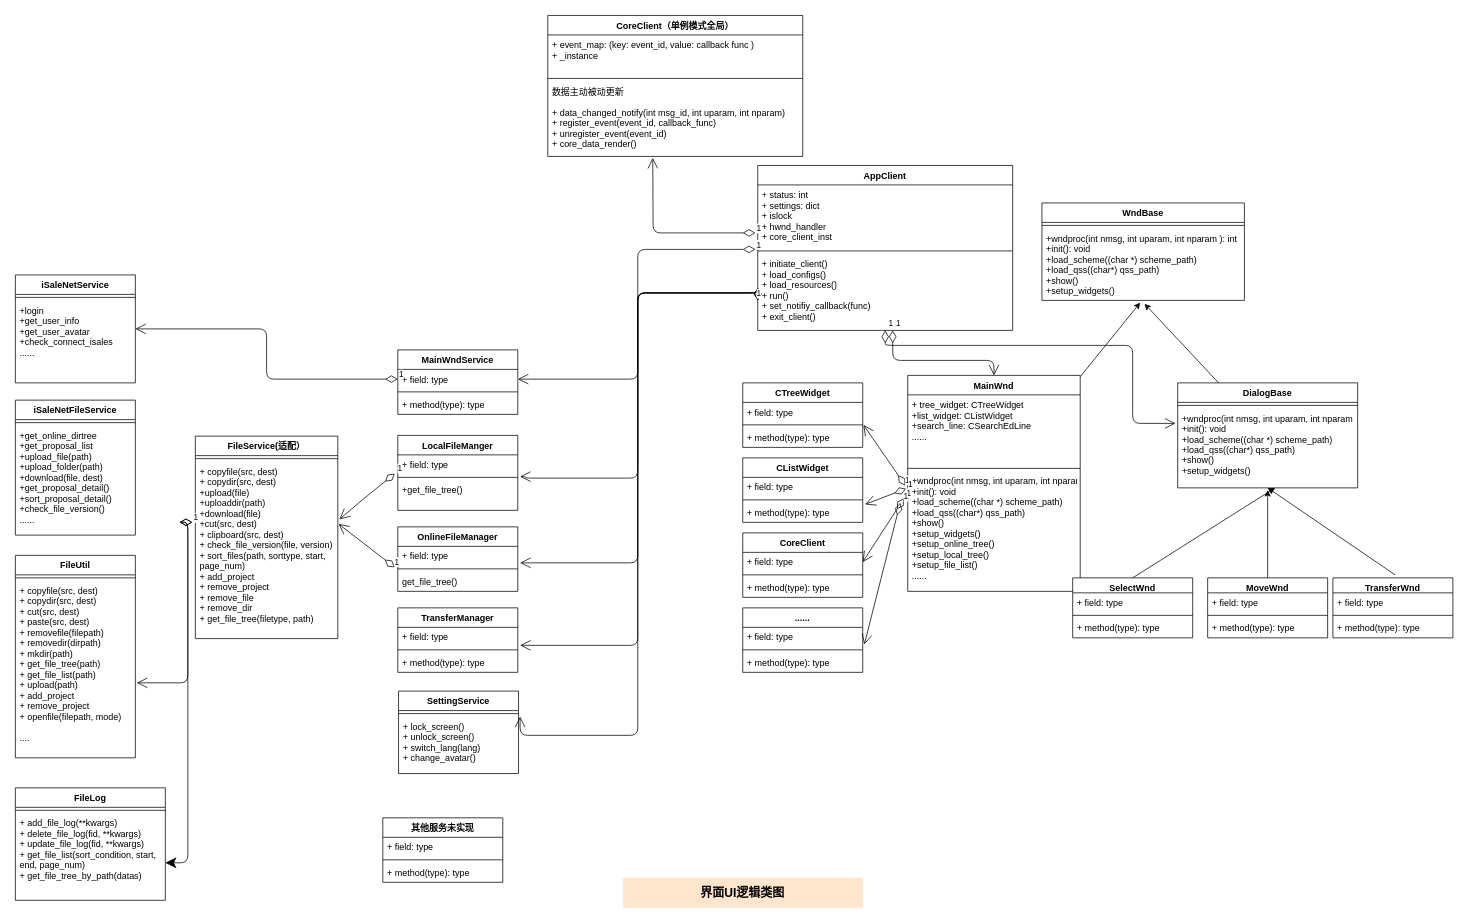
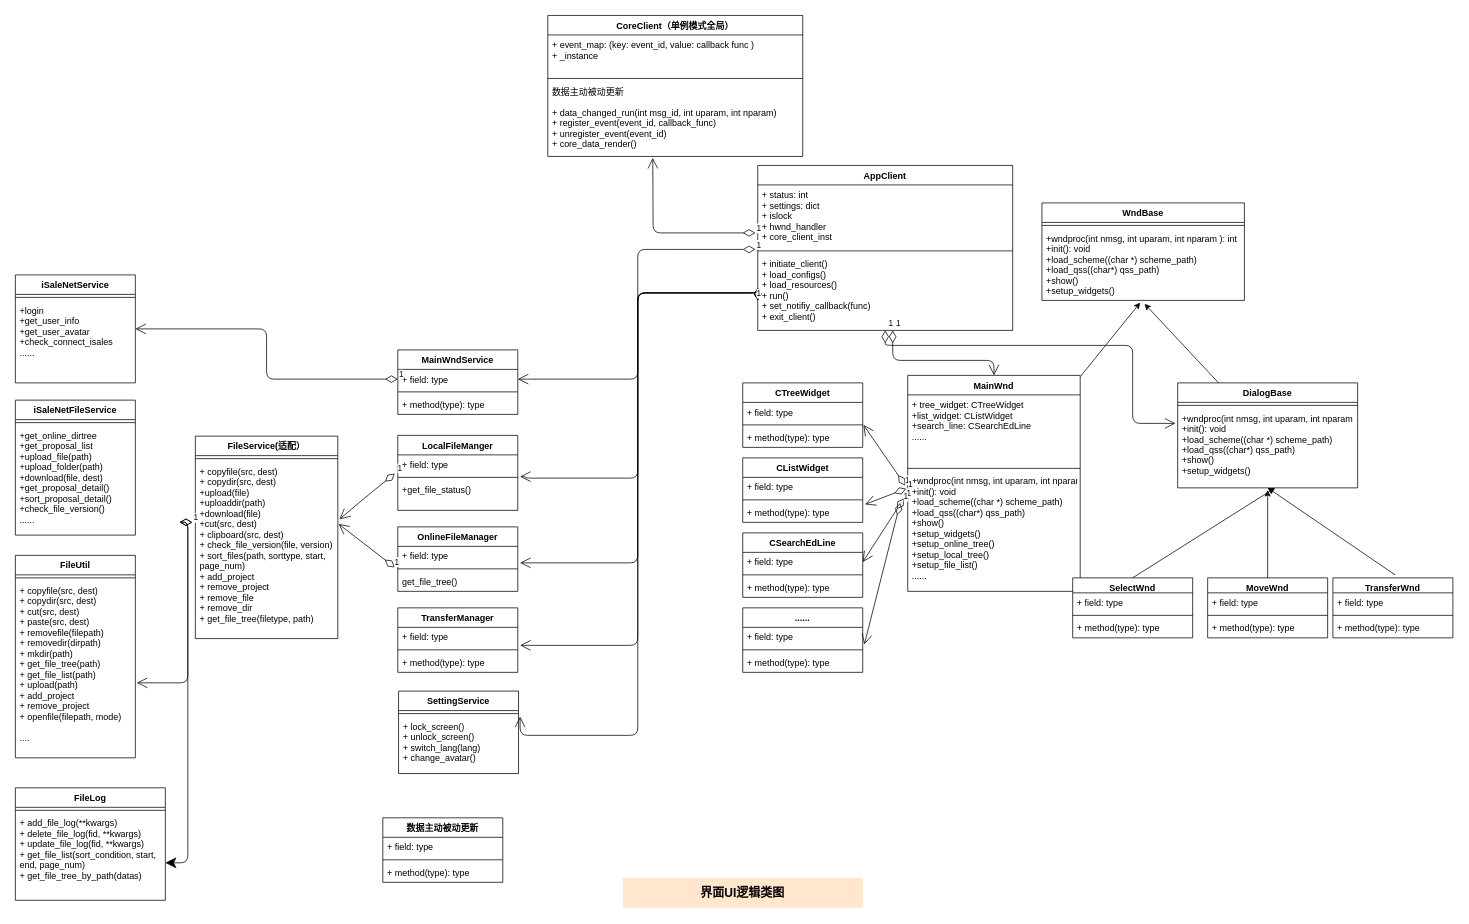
- <mxCell id="103" value="数据主动被动更新&#10;&#10;+ data_changed_notify(int msg_id, int uparam, int nparam)&#10;+ register_event(event_id, callback_func)&#10;+ unregister_event(event_id)&#10;+ core_data_render()&#10;&#10;" style="text;strokeColor=none;fillColor=none;align=left;verticalAlign=top;spacingLeft=4;spacingRight=4;overflow=hidden;rotatable=0;points=[[0,0.5],[1,0.5]];portConstraint=eastwest;" vertex="1" parent="100"><mxGeometry y="88" width="340" height="100" as="geometry" /></mxCell>
+ <mxCell id="103" value="数据主动被动更新&#10;&#10;+ data_changed_run(int msg_id, int uparam, int nparam)&#10;+ register_event(event_id, callback_func)&#10;+ unregister_event(event_id)&#10;+ core_data_render()&#10;&#10;" style="text;strokeColor=none;fillColor=none;align=left;verticalAlign=top;spacingLeft=4;spacingRight=4;overflow=hidden;rotatable=0;points=[[0,0.5],[1,0.5]];portConstraint=eastwest;" vertex="1" parent="100"><mxGeometry y="88" width="340" height="100" as="geometry" /></mxCell>
- <mxCell id="62" value="+get_file_tree()" style="text;strokeColor=none;fillColor=none;align=left;verticalAlign=top;spacingLeft=4;spacingRight=4;overflow=hidden;rotatable=0;points=[[0,0.5],[1,0.5]];portConstraint=eastwest;" parent="59" vertex="1"><mxGeometry y="60" width="160" height="40" as="geometry" /></mxCell>
+ <mxCell id="62" value="+get_file_status()" style="text;strokeColor=none;fillColor=none;align=left;verticalAlign=top;spacingLeft=4;spacingRight=4;overflow=hidden;rotatable=0;points=[[0,0.5],[1,0.5]];portConstraint=eastwest;" parent="59" vertex="1"><mxGeometry y="60" width="160" height="40" as="geometry" /></mxCell>
- <mxCell id="41" value="CoreClient" style="swimlane;fontStyle=1;align=center;verticalAlign=top;childLayout=stackLayout;horizontal=1;startSize=26;horizontalStack=0;resizeParent=1;resizeParentMax=0;resizeLast=0;collapsible=1;marginBottom=0;" parent="1" vertex="1"><mxGeometry x="990" y="710" width="160" height="86" as="geometry" /></mxCell>
+ <mxCell id="41" value="CSearchEdLine" style="swimlane;fontStyle=1;align=center;verticalAlign=top;childLayout=stackLayout;horizontal=1;startSize=26;horizontalStack=0;resizeParent=1;resizeParentMax=0;resizeLast=0;collapsible=1;marginBottom=0;" parent="1" vertex="1"><mxGeometry x="990" y="710" width="160" height="86" as="geometry" /></mxCell>
- <mxCell id="105" value="其他服务未实现" style="swimlane;fontStyle=1;align=center;verticalAlign=top;childLayout=stackLayout;horizontal=1;startSize=26;horizontalStack=0;resizeParent=1;resizeParentMax=0;resizeLast=0;collapsible=1;marginBottom=0;" vertex="1" parent="1"><mxGeometry x="510" y="1090" width="160" height="86" as="geometry" /></mxCell>
+ <mxCell id="105" value="数据主动被动更新" style="swimlane;fontStyle=1;align=center;verticalAlign=top;childLayout=stackLayout;horizontal=1;startSize=26;horizontalStack=0;resizeParent=1;resizeParentMax=0;resizeLast=0;collapsible=1;marginBottom=0;" vertex="1" parent="1"><mxGeometry x="510" y="1090" width="160" height="86" as="geometry" /></mxCell>
